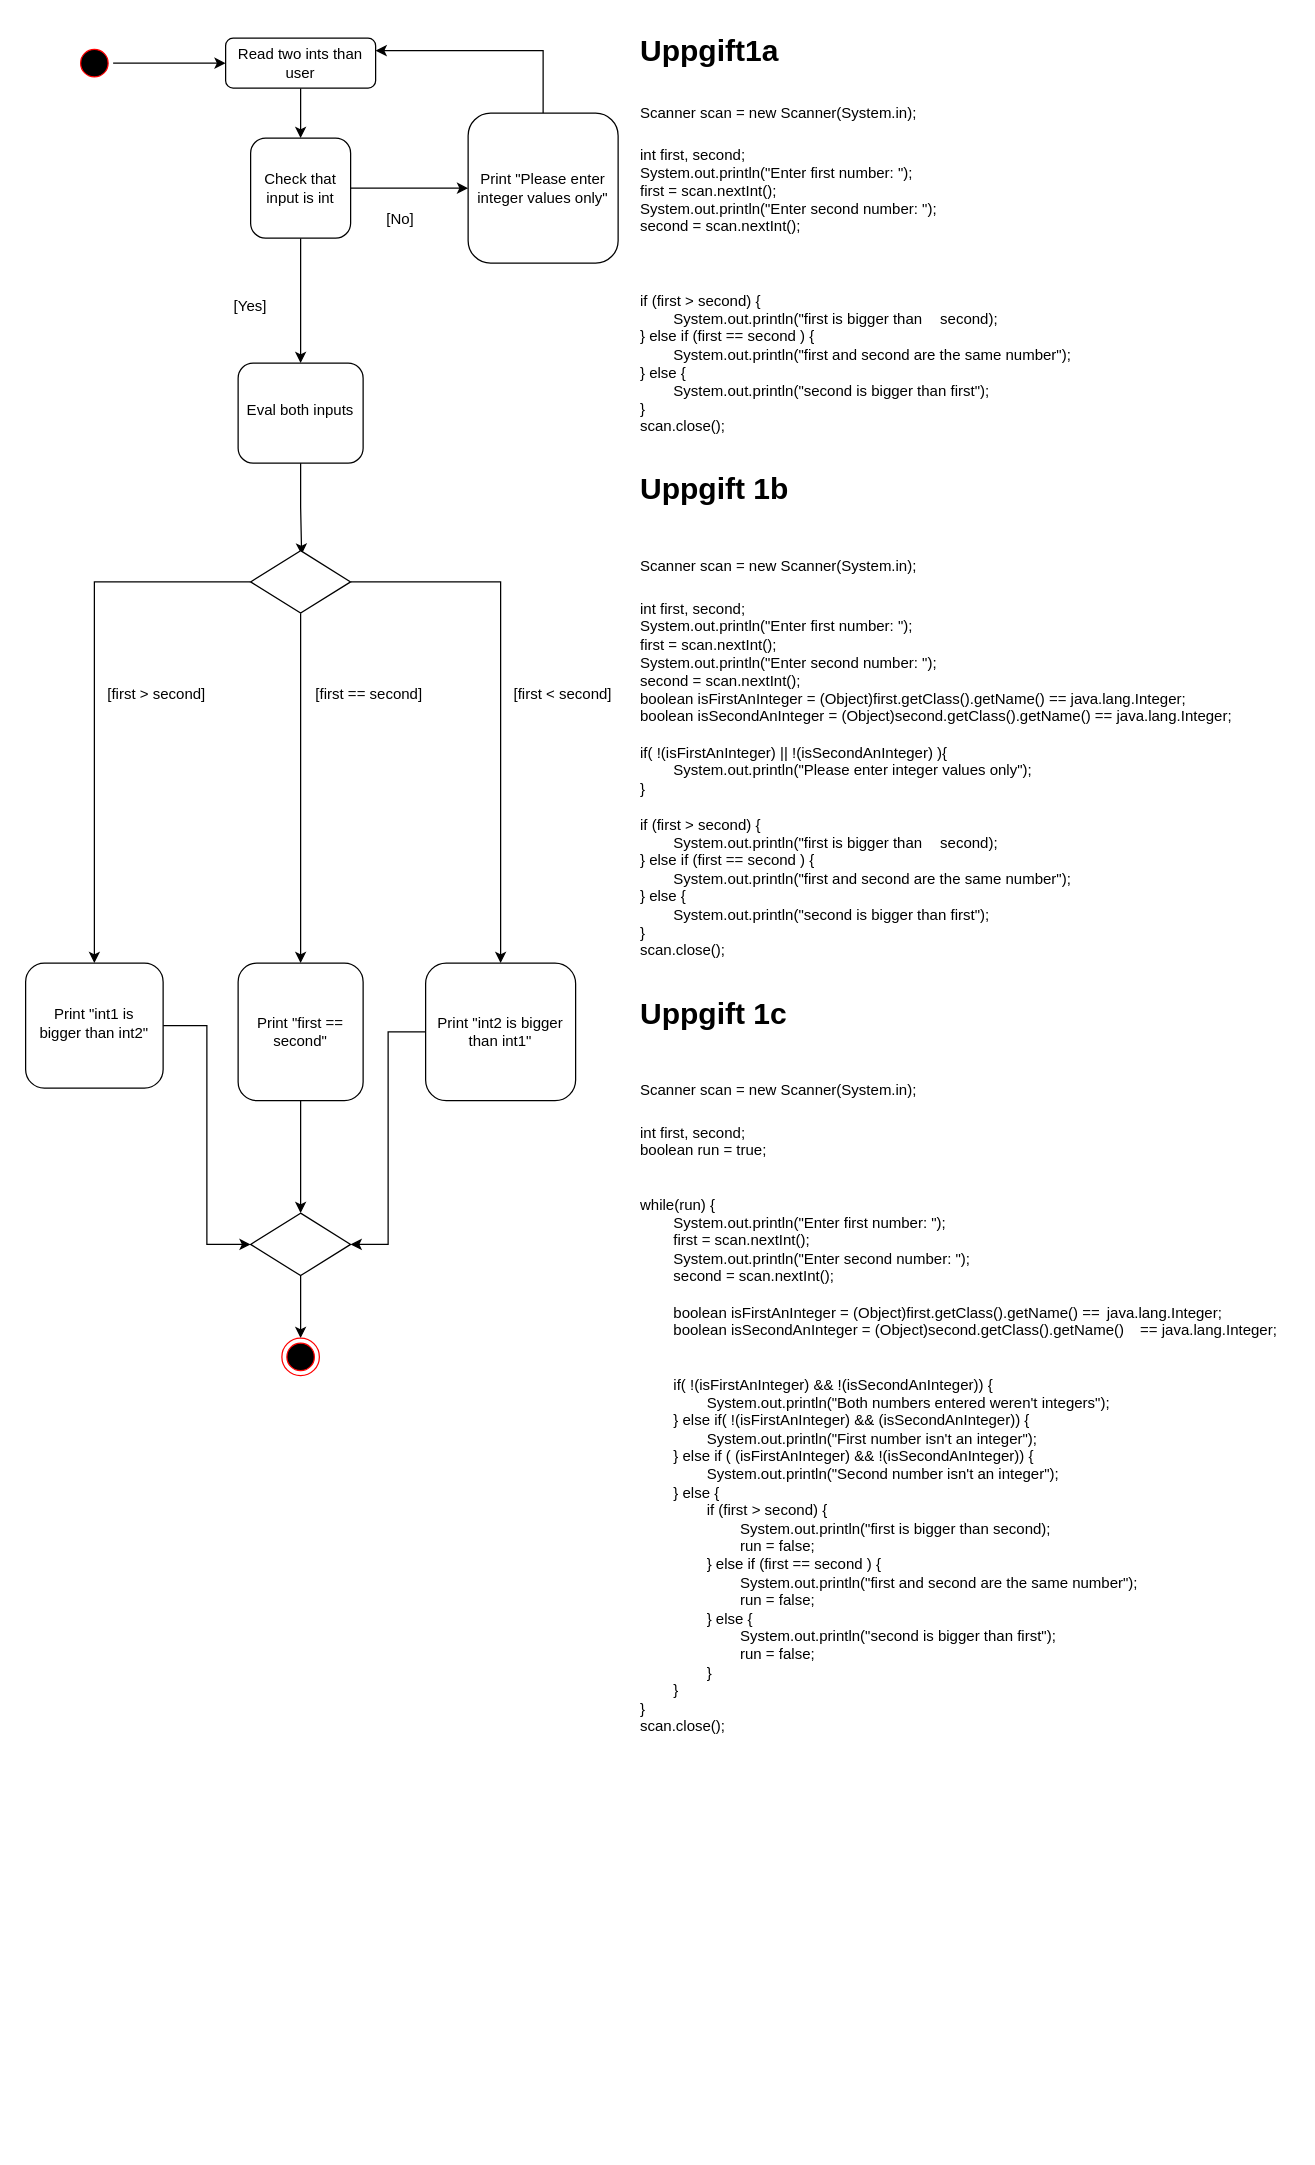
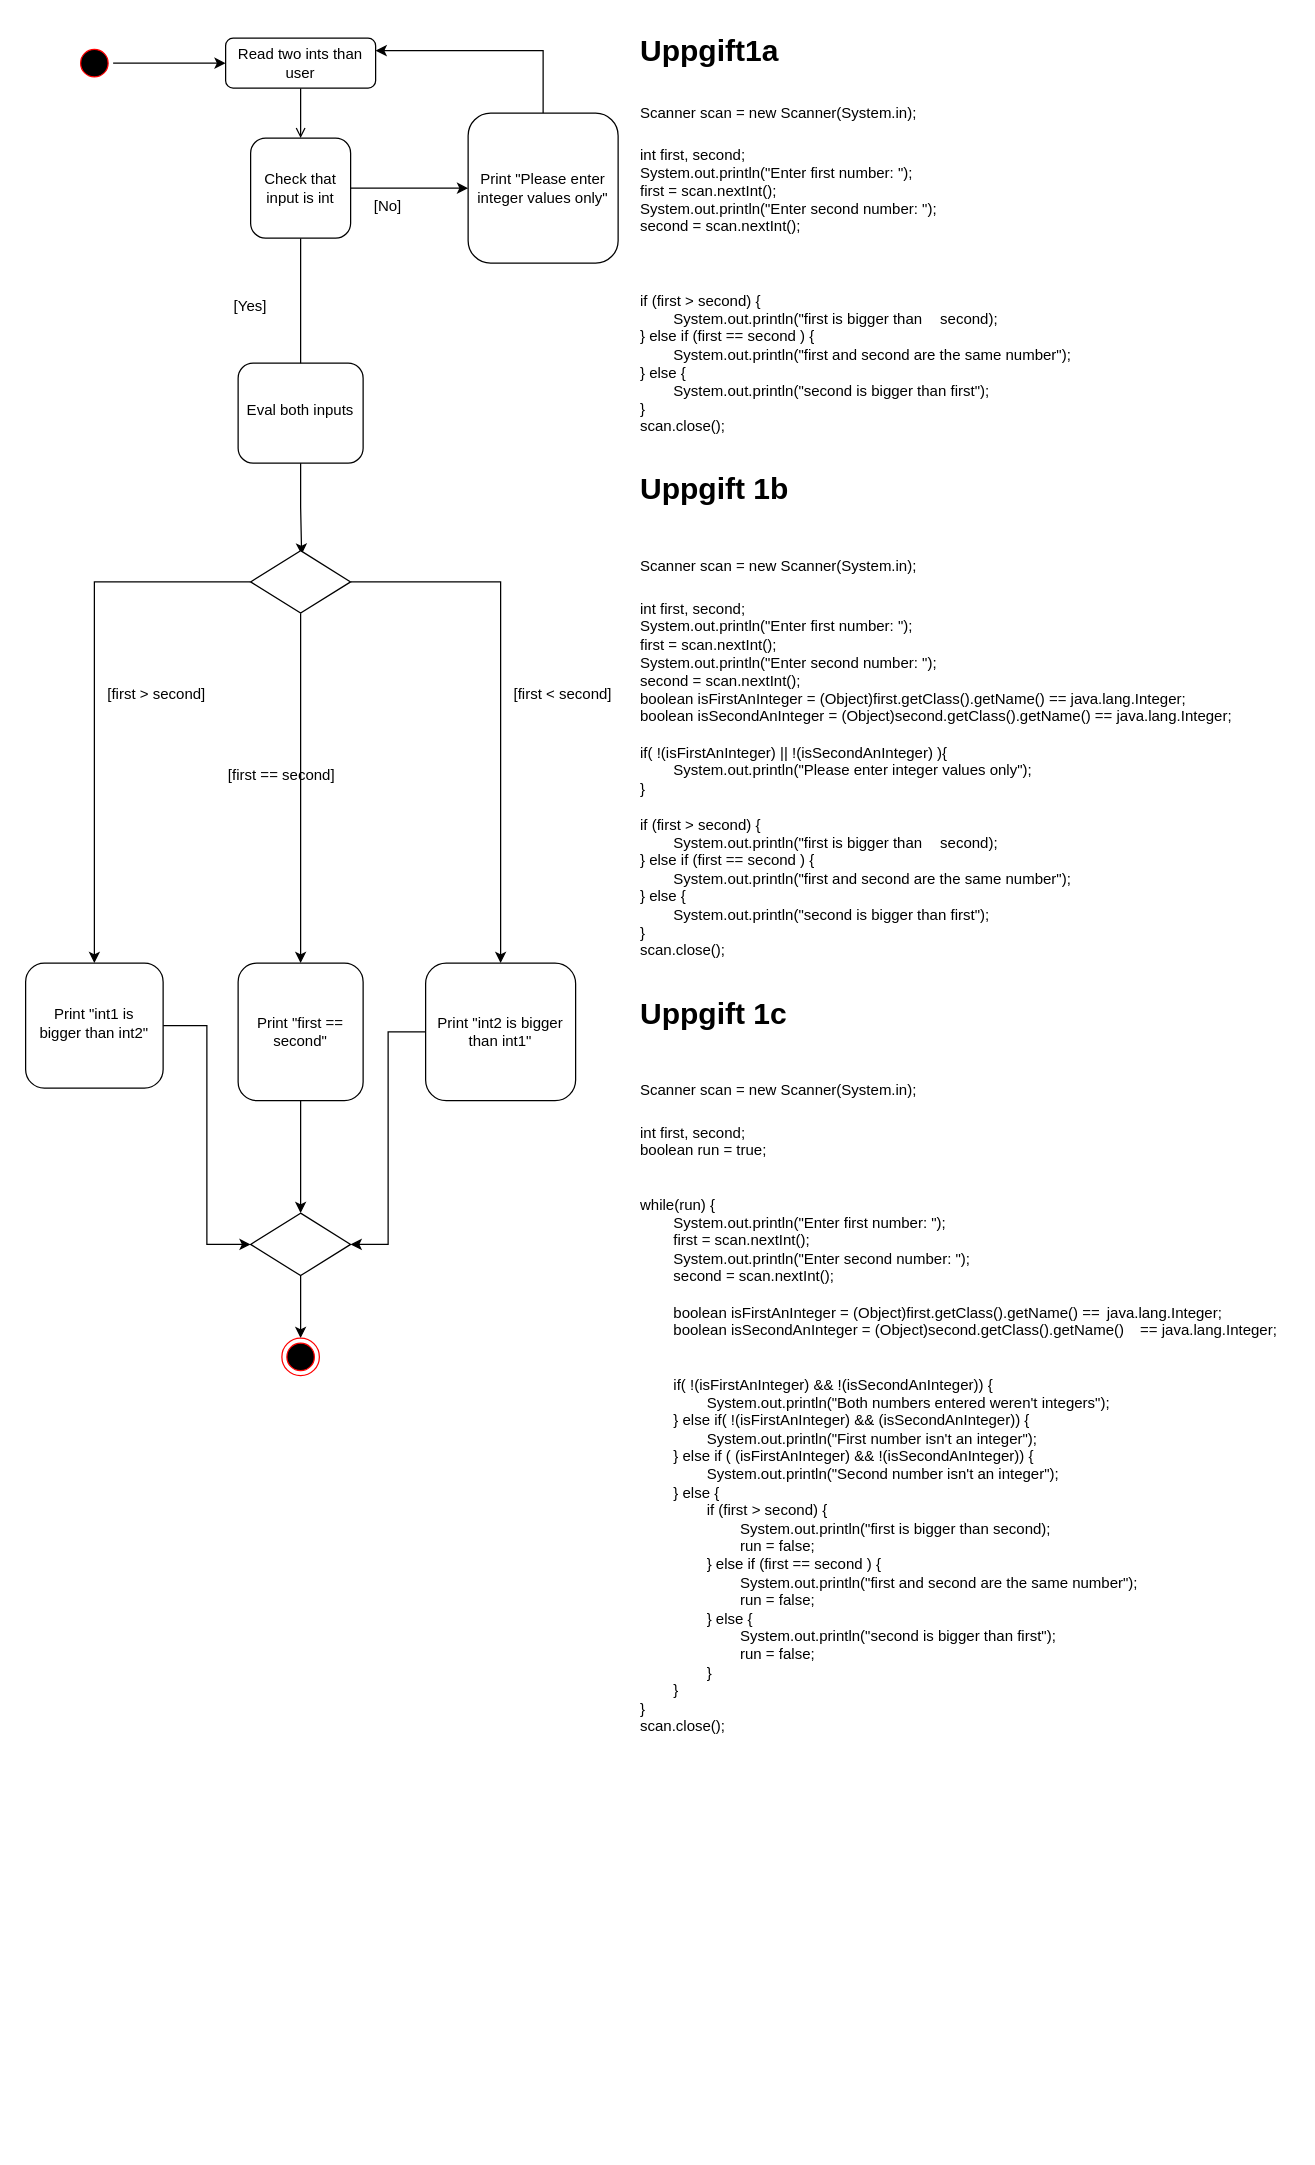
- <mxCell id="2" style="edgeStyle=orthogonalEdgeStyle;rounded=0;orthogonalLoop=1;jettySize=auto;html=1;entryX=0.5;entryY=0;entryDx=0;entryDy=0;" parent="1" source="3" target="15" edge="1"><mxGeometry relative="1" as="geometry" /></mxCell>
+ <mxCell id="2" style="edgeStyle=orthogonalEdgeStyle;rounded=0;orthogonalLoop=1;jettySize=auto;html=1;entryX=0.5;entryY=0;entryDx=0;entryDy=0;endArrow=open;" parent="1" source="3" target="15" edge="1"><mxGeometry relative="1" as="geometry" /></mxCell>
- <mxCell id="19" value="[No]" style="text;html=1;align=center;verticalAlign=middle;whiteSpace=wrap;rounded=0;" parent="1" vertex="1"><mxGeometry x="290" y="160" width="60" height="30" as="geometry" /></mxCell>
+ <mxCell id="19" value="[No]" style="text;html=1;align=center;verticalAlign=middle;whiteSpace=wrap;rounded=0;" parent="1" vertex="1"><mxGeometry x="280" y="150" width="60" height="30" as="geometry" /></mxCell>
- <mxCell id="13" style="edgeStyle=orthogonalEdgeStyle;rounded=0;orthogonalLoop=1;jettySize=auto;html=1;entryX=0.5;entryY=0;entryDx=0;entryDy=0;" parent="1" source="15" target="4" edge="1"><mxGeometry relative="1" as="geometry" /></mxCell>
+ <mxCell id="13" style="edgeStyle=orthogonalEdgeStyle;rounded=0;orthogonalLoop=1;jettySize=auto;html=1;entryX=0.5;entryY=0;entryDx=0;entryDy=0;endArrow=none;" parent="1" source="15" target="4" edge="1"><mxGeometry relative="1" as="geometry" /></mxCell>
- <mxCell id="9" value="[first == second]" style="text;html=1;align=center;verticalAlign=middle;whiteSpace=wrap;rounded=0;" parent="1" vertex="1"><mxGeometry x="250" y="540" width="90" height="30" as="geometry" /></mxCell>
+ <mxCell id="9" value="[first == second]" style="text;html=1;align=center;verticalAlign=middle;whiteSpace=wrap;rounded=0;" parent="1" vertex="1"><mxGeometry x="180" y="605" width="90" height="30" as="geometry" /></mxCell>
